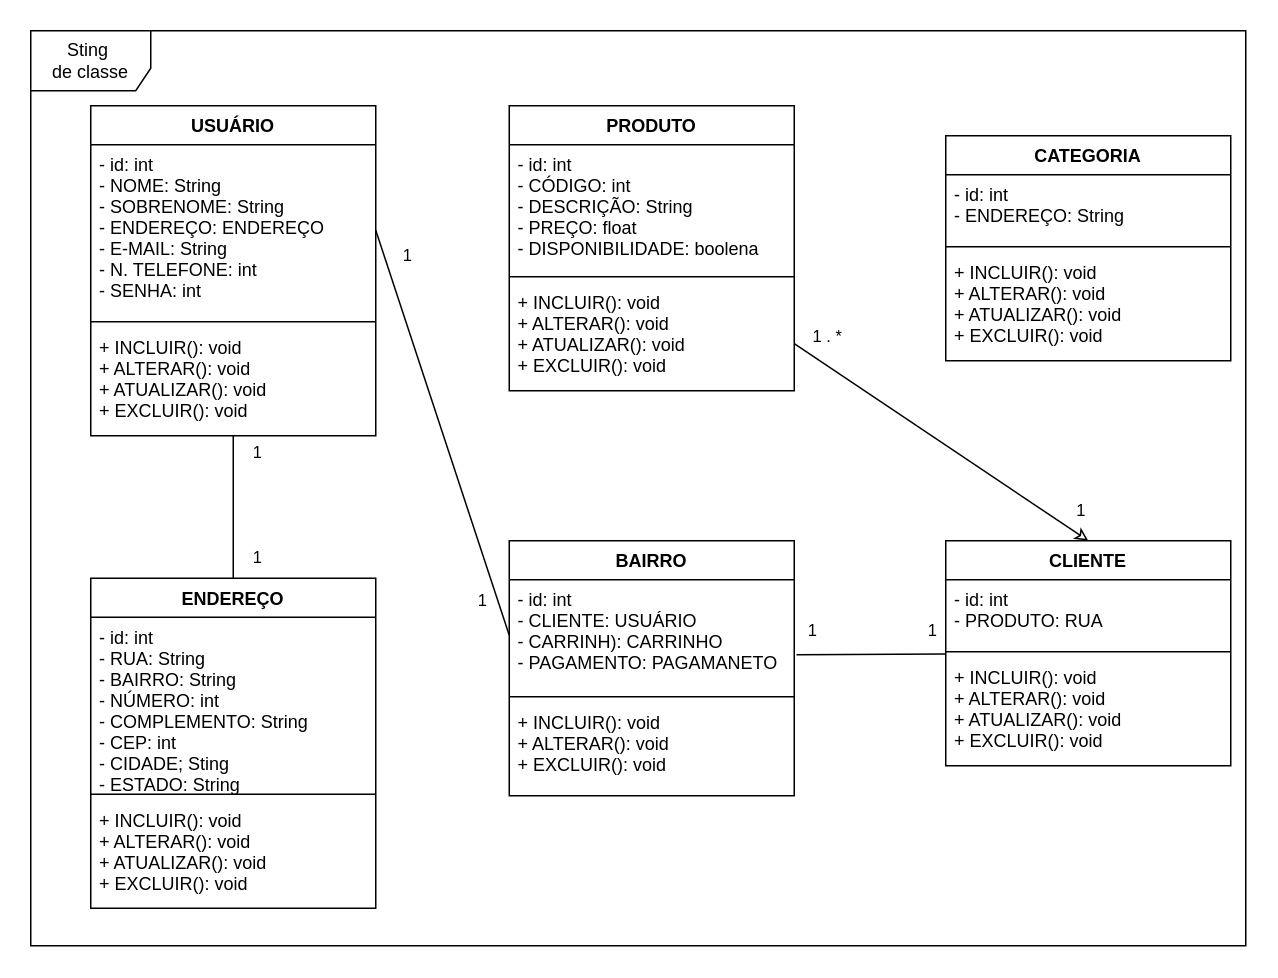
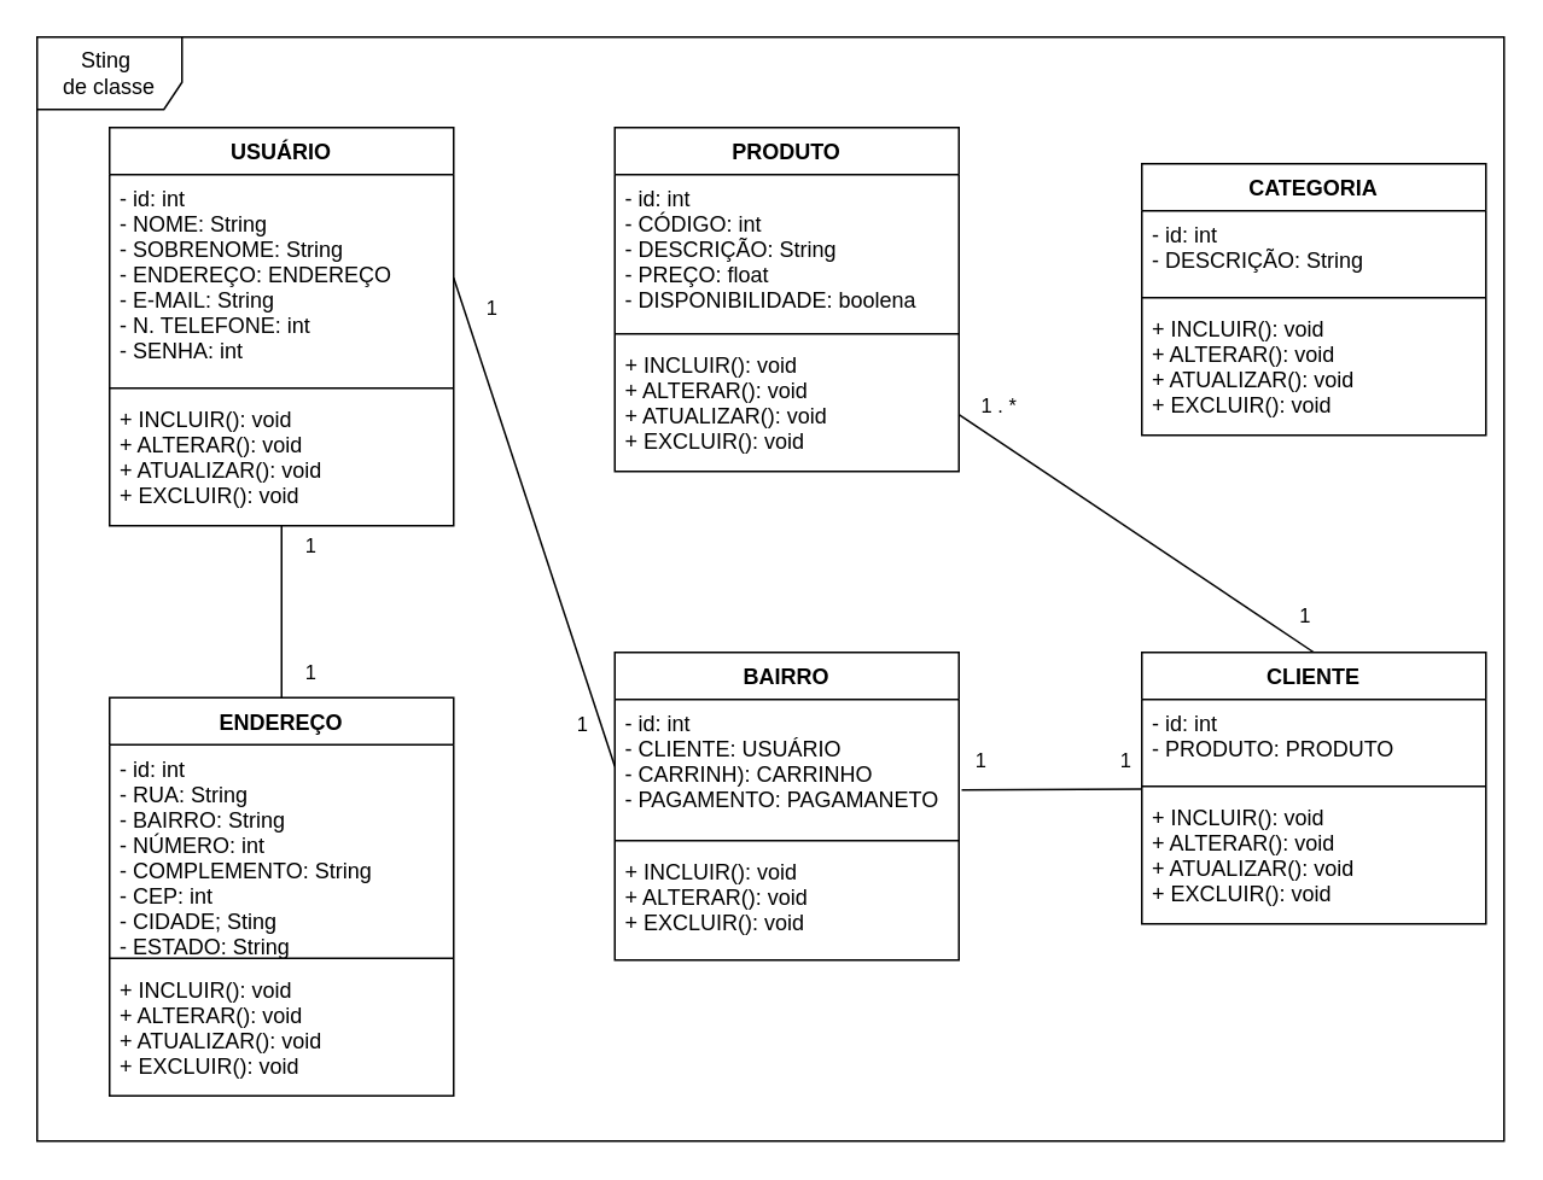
- <mxCell id="18" value="- id: int&#10;- ENDEREÇO: String" style="text;strokeColor=none;fillColor=none;align=left;verticalAlign=top;spacingLeft=4;spacingRight=4;overflow=hidden;rotatable=0;points=[[0,0.5],[1,0.5]];portConstraint=eastwest;" parent="17" vertex="1"><mxGeometry y="26" width="190" height="44" as="geometry" /></mxCell>
+ <mxCell id="18" value="- id: int&#10;- DESCRIÇÃO: String" style="text;strokeColor=none;fillColor=none;align=left;verticalAlign=top;spacingLeft=4;spacingRight=4;overflow=hidden;rotatable=0;points=[[0,0.5],[1,0.5]];portConstraint=eastwest;" parent="17" vertex="1"><mxGeometry y="26" width="190" height="44" as="geometry" /></mxCell>
- <mxCell id="10" style="edgeStyle=none;html=1;entryX=0.5;entryY=0;entryDx=0;entryDy=0;endArrow=classic;endFill=0;" edge="1" parent="1" source="13" target="31"><mxGeometry relative="1" as="geometry" /></mxCell>
+ <mxCell id="10" style="edgeStyle=none;html=1;entryX=0.5;entryY=0;entryDx=0;entryDy=0;endArrow=none;endFill=0;" edge="1" parent="1" source="13" target="31"><mxGeometry relative="1" as="geometry" /></mxCell>
- <mxCell id="32" value="- id: int&#10;- PRODUTO: RUA&#10;" style="text;strokeColor=none;fillColor=none;align=left;verticalAlign=top;spacingLeft=4;spacingRight=4;overflow=hidden;rotatable=0;points=[[0,0.5],[1,0.5]];portConstraint=eastwest;shadow=0;" vertex="1" parent="31"><mxGeometry y="26" width="190" height="44" as="geometry" /></mxCell>
+ <mxCell id="32" value="- id: int&#10;- PRODUTO: PRODUTO&#10;" style="text;strokeColor=none;fillColor=none;align=left;verticalAlign=top;spacingLeft=4;spacingRight=4;overflow=hidden;rotatable=0;points=[[0,0.5],[1,0.5]];portConstraint=eastwest;shadow=0;" vertex="1" parent="31"><mxGeometry y="26" width="190" height="44" as="geometry" /></mxCell>
